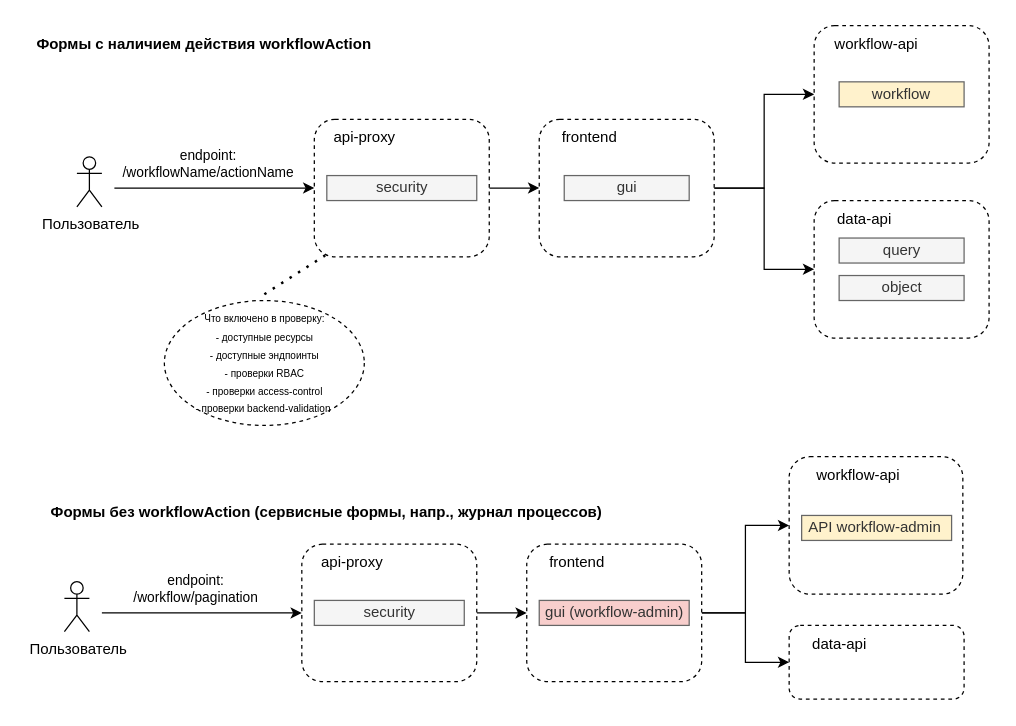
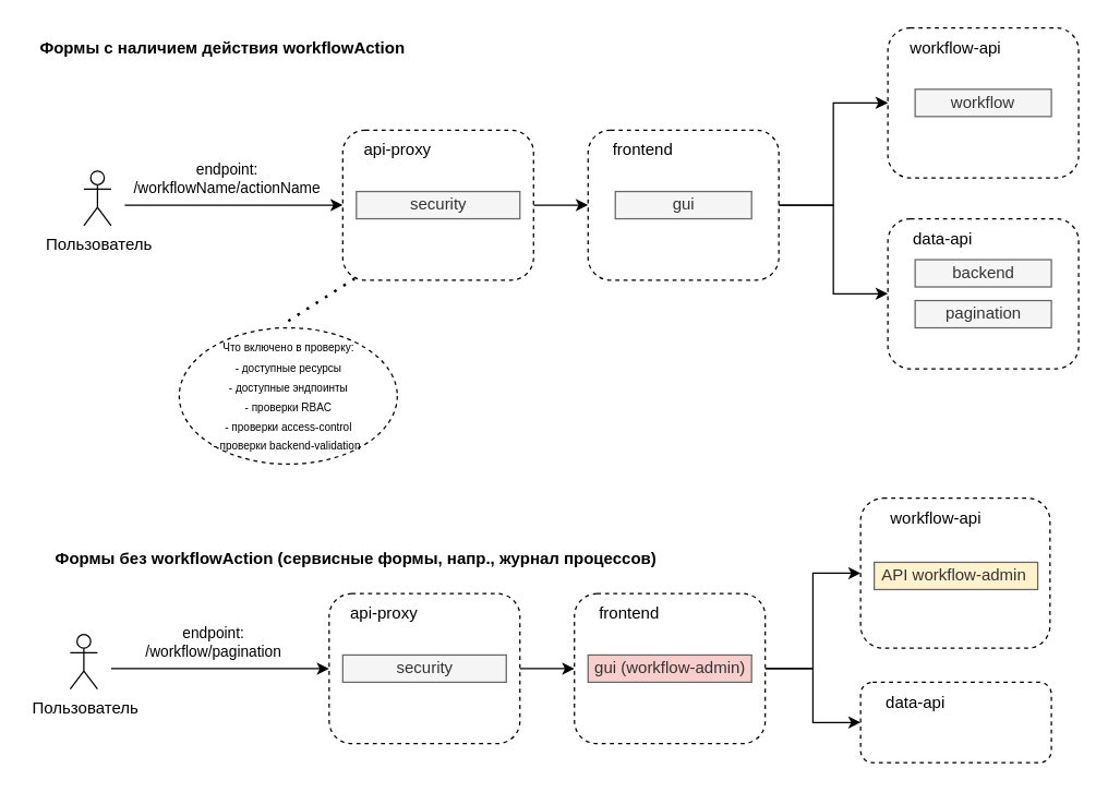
- <mxCell id="18" value="workflow" style="rounded=0;whiteSpace=wrap;html=1;fillColor=#fff2cc;strokeColor=#666666;fontColor=#333333;" vertex="1" parent="1"><mxGeometry x="671" y="65" width="100" height="20" as="geometry" /></mxCell>
+ <mxCell id="18" value="workflow" style="rounded=0;whiteSpace=wrap;html=1;fillColor=#f5f5f5;strokeColor=#666666;fontColor=#333333;" vertex="1" parent="1"><mxGeometry x="671" y="65" width="100" height="20" as="geometry" /></mxCell>
- <mxCell id="19" value="query" style="rounded=0;whiteSpace=wrap;html=1;fillColor=#f5f5f5;strokeColor=#666666;fontColor=#333333;spacingLeft=1;" vertex="1" parent="1"><mxGeometry x="671" y="190" width="100" height="20" as="geometry" /></mxCell>
+ <mxCell id="19" value="backend" style="rounded=0;whiteSpace=wrap;html=1;fillColor=#f5f5f5;strokeColor=#666666;fontColor=#333333;spacingLeft=1;" vertex="1" parent="1"><mxGeometry x="671" y="190" width="100" height="20" as="geometry" /></mxCell>
- <mxCell id="20" value="object" style="rounded=0;whiteSpace=wrap;html=1;fillColor=#f5f5f5;strokeColor=#666666;fontColor=#333333;spacingLeft=1;" vertex="1" parent="1"><mxGeometry x="671" y="220" width="100" height="20" as="geometry" /></mxCell>
+ <mxCell id="20" value="pagination" style="rounded=0;whiteSpace=wrap;html=1;fillColor=#f5f5f5;strokeColor=#666666;fontColor=#333333;spacingLeft=1;" vertex="1" parent="1"><mxGeometry x="671" y="220" width="100" height="20" as="geometry" /></mxCell>
